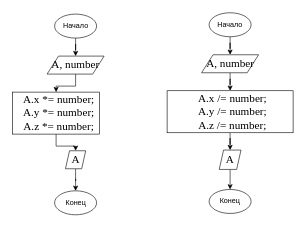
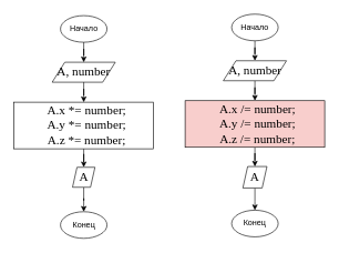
- <mxCell id="19" value="&lt;p class=&quot;MsoNormal&quot; style=&quot;margin: 0cm 0cm 0.0pt&quot;&gt;&lt;font face=&quot;times new roman, serif&quot;&gt;&lt;span style=&quot;font-size: 18.667px&quot;&gt;&amp;nbsp; A.x /= number;&lt;/span&gt;&lt;/font&gt;&lt;/p&gt;&lt;p class=&quot;MsoNormal&quot; style=&quot;margin: 0cm 0cm 0.0pt&quot;&gt;&lt;font face=&quot;times new roman, serif&quot;&gt;&lt;span style=&quot;font-size: 18.667px&quot;&gt;&amp;nbsp; A.y /= number;&lt;/span&gt;&lt;/font&gt;&lt;/p&gt;&lt;p class=&quot;MsoNormal&quot; style=&quot;margin: 0cm 0cm 0.0pt&quot;&gt;&lt;font face=&quot;times new roman, serif&quot;&gt;&lt;span style=&quot;font-size: 18.667px&quot;&gt;&amp;nbsp; A.z /= number;&lt;/span&gt;&lt;/font&gt;&lt;/p&gt;" style="rounded=0;whiteSpace=wrap;html=1;fontFamily=Helvetica;fontSize=12;fontColor=#000000;align=center;strokeColor=#000000;fillColor=#ffffff;" vertex="1" parent="1"><mxGeometry x="278" y="150.75" width="210" height="70" as="geometry" /></mxCell>
+ <mxCell id="19" value="&lt;p class=&quot;MsoNormal&quot; style=&quot;margin: 0cm 0cm 0.0pt&quot;&gt;&lt;font face=&quot;times new roman, serif&quot;&gt;&lt;span style=&quot;font-size: 18.667px&quot;&gt;&amp;nbsp; A.x /= number;&lt;/span&gt;&lt;/font&gt;&lt;/p&gt;&lt;p class=&quot;MsoNormal&quot; style=&quot;margin: 0cm 0cm 0.0pt&quot;&gt;&lt;font face=&quot;times new roman, serif&quot;&gt;&lt;span style=&quot;font-size: 18.667px&quot;&gt;&amp;nbsp; A.y /= number;&lt;/span&gt;&lt;/font&gt;&lt;/p&gt;&lt;p class=&quot;MsoNormal&quot; style=&quot;margin: 0cm 0cm 0.0pt&quot;&gt;&lt;font face=&quot;times new roman, serif&quot;&gt;&lt;span style=&quot;font-size: 18.667px&quot;&gt;&amp;nbsp; A.z /= number;&lt;/span&gt;&lt;/font&gt;&lt;/p&gt;" style="rounded=0;whiteSpace=wrap;html=1;fontFamily=Helvetica;fontSize=12;fontColor=#000000;align=center;strokeColor=#000000;fillColor=#f8cecc;" vertex="1" parent="1"><mxGeometry x="278" y="150.75" width="210" height="70" as="geometry" /></mxCell>
- <mxCell id="9" value="&lt;p class=&quot;MsoNormal&quot; style=&quot;margin: 0cm 0cm 0.0pt ; font-size: 12pt ; font-family: &amp;#34;times new roman&amp;#34; , serif&quot;&gt;&lt;span lang=&quot;EN-US&quot; style=&quot;font-size: 14pt&quot;&gt;&amp;nbsp; A.x *= number;&lt;/span&gt;&lt;/p&gt;&lt;p class=&quot;MsoNormal&quot; style=&quot;margin: 0cm 0cm 0.0pt ; font-size: 12pt ; font-family: &amp;#34;times new roman&amp;#34; , serif&quot;&gt;&lt;span lang=&quot;EN-US&quot; style=&quot;font-size: 14pt&quot;&gt;&amp;nbsp; A.y *= number;&lt;/span&gt;&lt;/p&gt;&lt;p class=&quot;MsoNormal&quot; style=&quot;margin: 0cm 0cm 0.0pt ; font-size: 12pt ; font-family: &amp;#34;times new roman&amp;#34; , serif&quot;&gt;&lt;span lang=&quot;EN-US&quot; style=&quot;font-size: 14pt&quot;&gt;&amp;nbsp; A.z *= number;&lt;/span&gt;&lt;/p&gt;" style="rounded=0;whiteSpace=wrap;html=1;fontFamily=Helvetica;fontSize=12;fontColor=#000000;align=center;strokeColor=#000000;fillColor=#ffffff;" vertex="1" parent="1"><mxGeometry x="20.5" y="153" width="145" height="70" as="geometry" /></mxCell>
+ <mxCell id="9" value="&lt;p class=&quot;MsoNormal&quot; style=&quot;margin: 0cm 0cm 0.0pt ; font-size: 12pt ; font-family: &amp;#34;times new roman&amp;#34; , serif&quot;&gt;&lt;span lang=&quot;EN-US&quot; style=&quot;font-size: 14pt&quot;&gt;&amp;nbsp; A.x *= number;&lt;/span&gt;&lt;/p&gt;&lt;p class=&quot;MsoNormal&quot; style=&quot;margin: 0cm 0cm 0.0pt ; font-size: 12pt ; font-family: &amp;#34;times new roman&amp;#34; , serif&quot;&gt;&lt;span lang=&quot;EN-US&quot; style=&quot;font-size: 14pt&quot;&gt;&amp;nbsp; A.y *= number;&lt;/span&gt;&lt;/p&gt;&lt;p class=&quot;MsoNormal&quot; style=&quot;margin: 0cm 0cm 0.0pt ; font-size: 12pt ; font-family: &amp;#34;times new roman&amp;#34; , serif&quot;&gt;&lt;span lang=&quot;EN-US&quot; style=&quot;font-size: 14pt&quot;&gt;&amp;nbsp; A.z *= number;&lt;/span&gt;&lt;/p&gt;" style="rounded=0;whiteSpace=wrap;html=1;fontFamily=Helvetica;fontSize=12;fontColor=#000000;align=center;strokeColor=#000000;fillColor=#ffffff;" vertex="1" parent="1"><mxGeometry x="20.5" y="153" width="210" height="70" as="geometry" /></mxCell>
